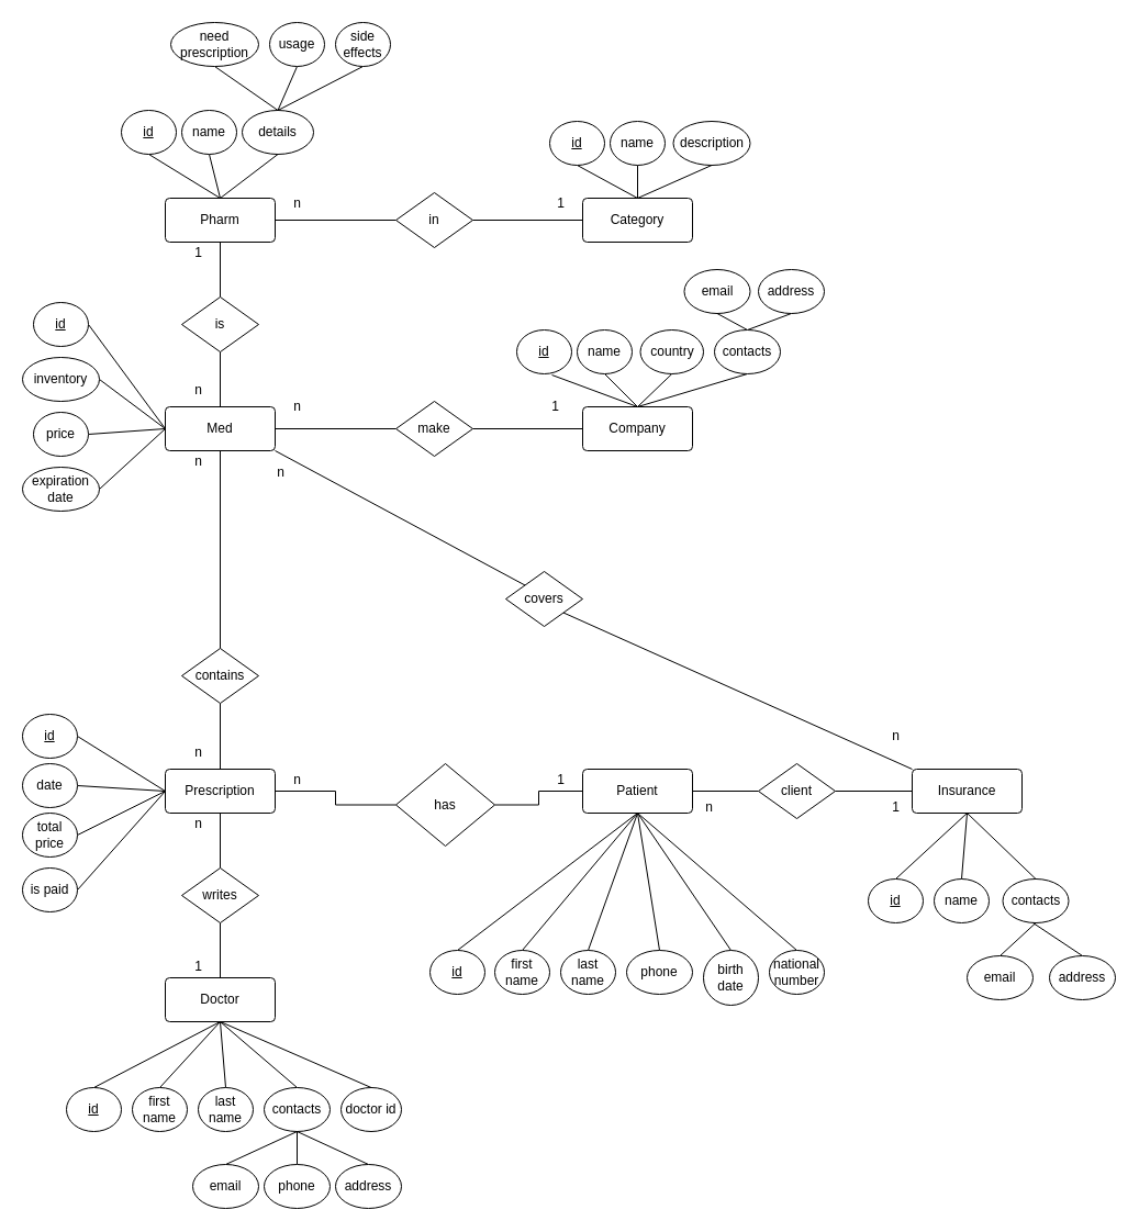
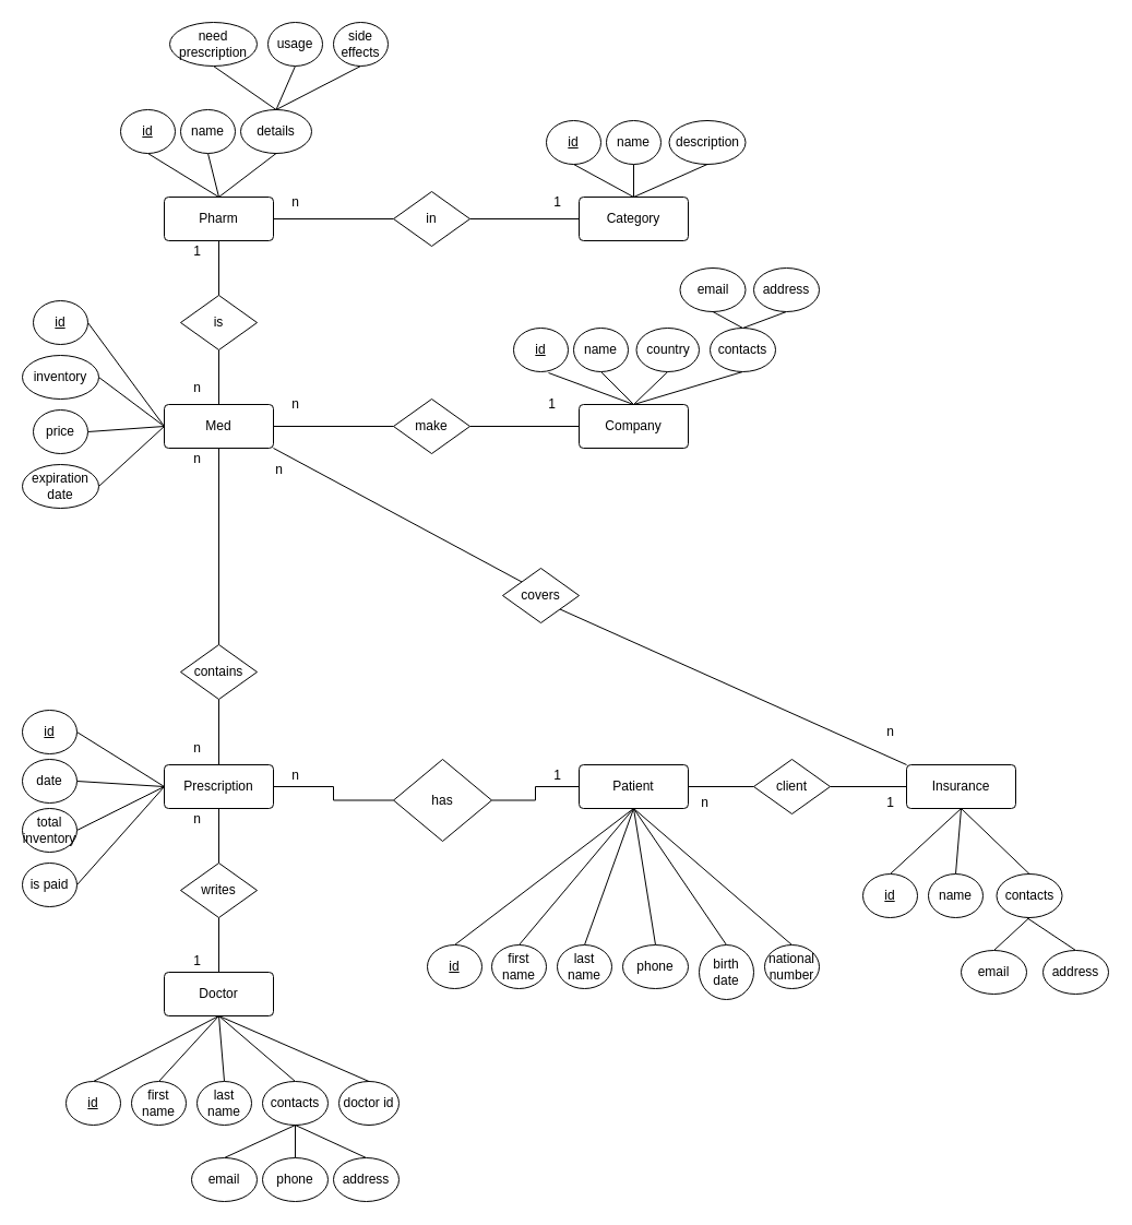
- <mxCell id="84" value="total price" style="ellipse;whiteSpace=wrap;html=1;rounded=1;arcSize=10;" parent="1" vertex="1"><mxGeometry x="20" y="740" width="50" height="40" as="geometry" /></mxCell>
+ <mxCell id="84" value="total inventory" style="ellipse;whiteSpace=wrap;html=1;rounded=1;arcSize=10;" parent="1" vertex="1"><mxGeometry x="20" y="740" width="50" height="40" as="geometry" /></mxCell>
